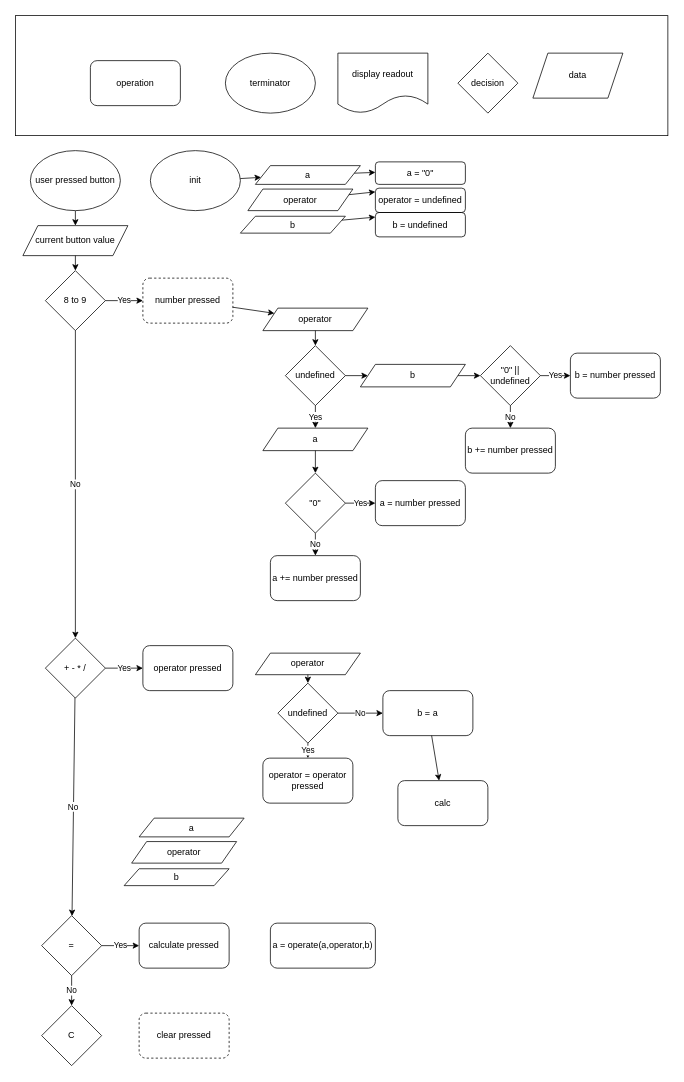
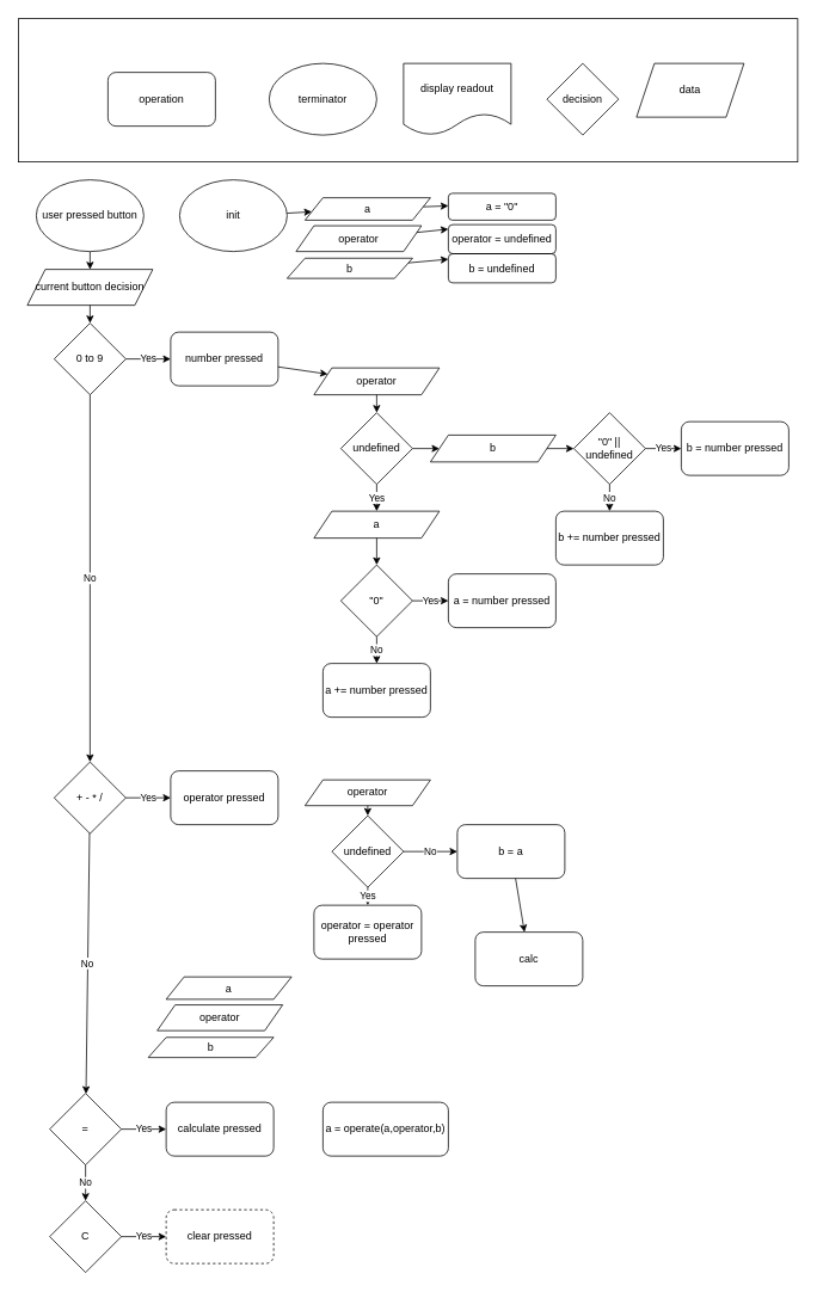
- <mxCell id="11" value="current button value" style="shape=parallelogram;perimeter=parallelogramPerimeter;whiteSpace=wrap;html=1;fixedSize=1;fillColor=none;" vertex="1" parent="1"><mxGeometry x="30" y="300" width="140" height="40" as="geometry" /></mxCell>
+ <mxCell id="11" value="current button decision" style="shape=parallelogram;perimeter=parallelogramPerimeter;whiteSpace=wrap;html=1;fixedSize=1;fillColor=none;" vertex="1" parent="1"><mxGeometry x="30" y="300" width="140" height="40" as="geometry" /></mxCell>
- <mxCell id="14" value="8 to 9" style="rhombus;whiteSpace=wrap;html=1;fillColor=none;" vertex="1" parent="1"><mxGeometry x="60" y="360" width="80" height="80" as="geometry" /></mxCell>
+ <mxCell id="14" value="0 to 9" style="rhombus;whiteSpace=wrap;html=1;fillColor=none;" vertex="1" parent="1"><mxGeometry x="60" y="360" width="80" height="80" as="geometry" /></mxCell>
- <mxCell id="16" value="number pressed" style="rounded=1;whiteSpace=wrap;html=1;fillColor=none;dashed=1;" vertex="1" parent="1"><mxGeometry x="190" y="370" width="120" height="60" as="geometry" /></mxCell>
+ <mxCell id="16" value="number pressed" style="rounded=1;whiteSpace=wrap;html=1;fillColor=none;" vertex="1" parent="1"><mxGeometry x="190" y="370" width="120" height="60" as="geometry" /></mxCell>
+ <mxCell id="25" value="Yes" style="edgeStyle=none;html=1;" edge="1" parent="1" source="26" target="27"><mxGeometry relative="1" as="geometry" /></mxCell>
